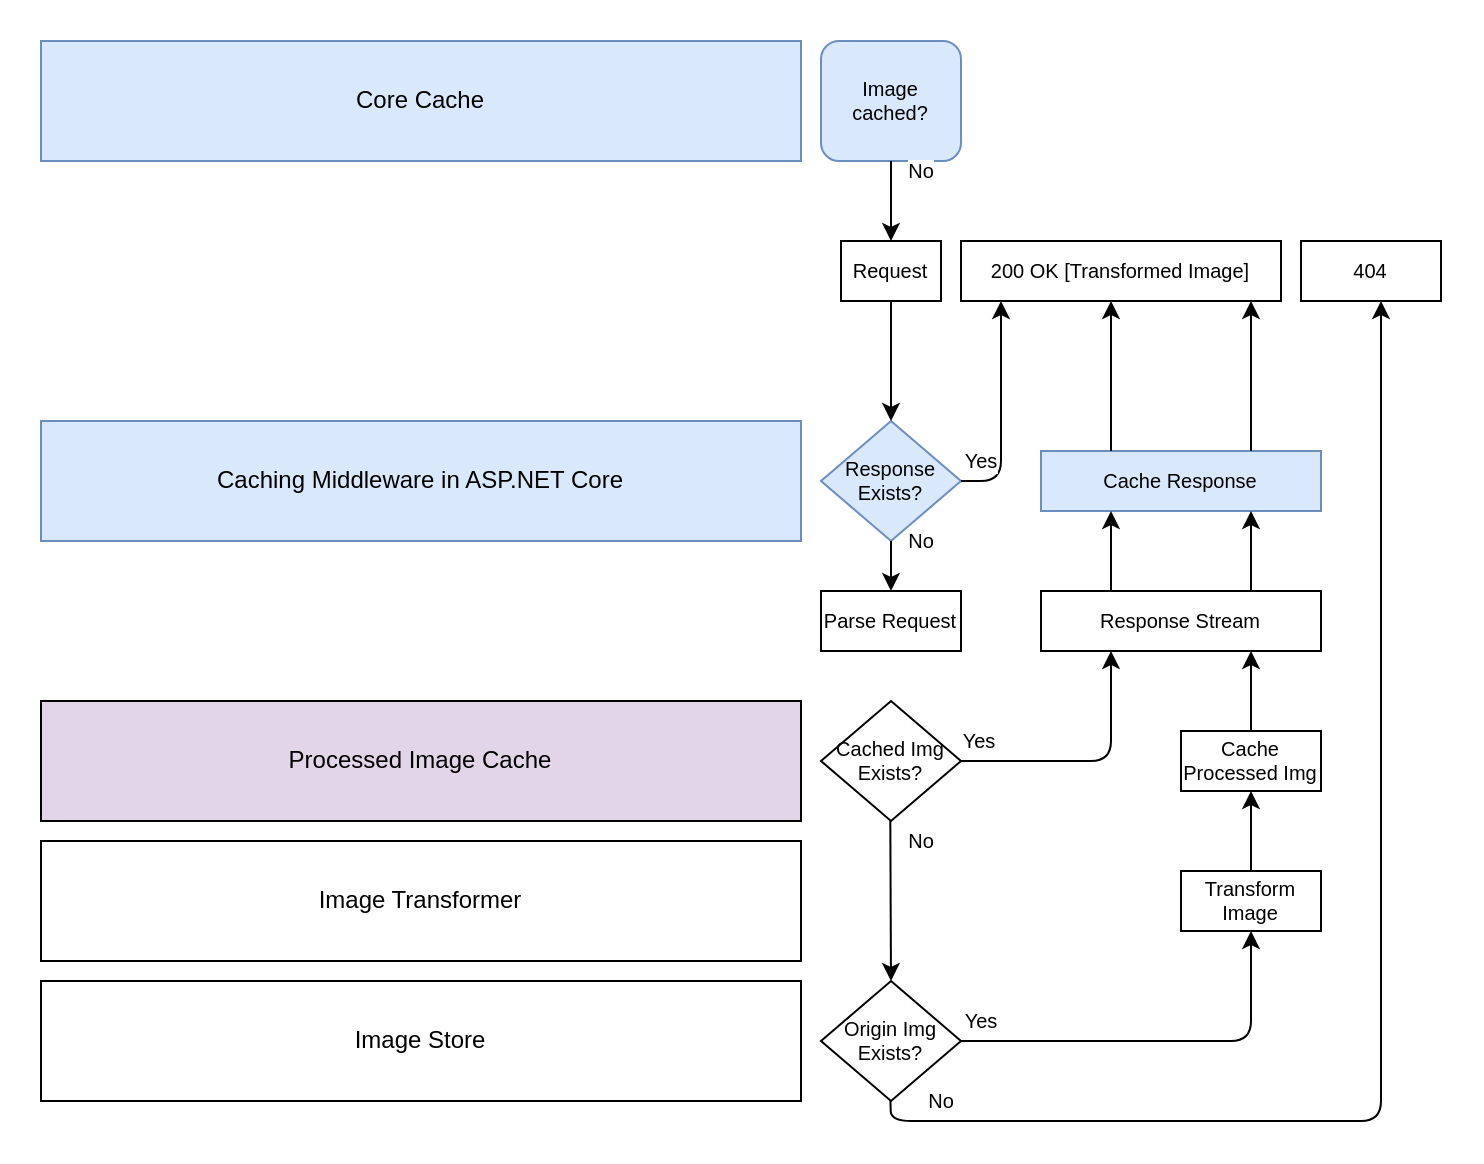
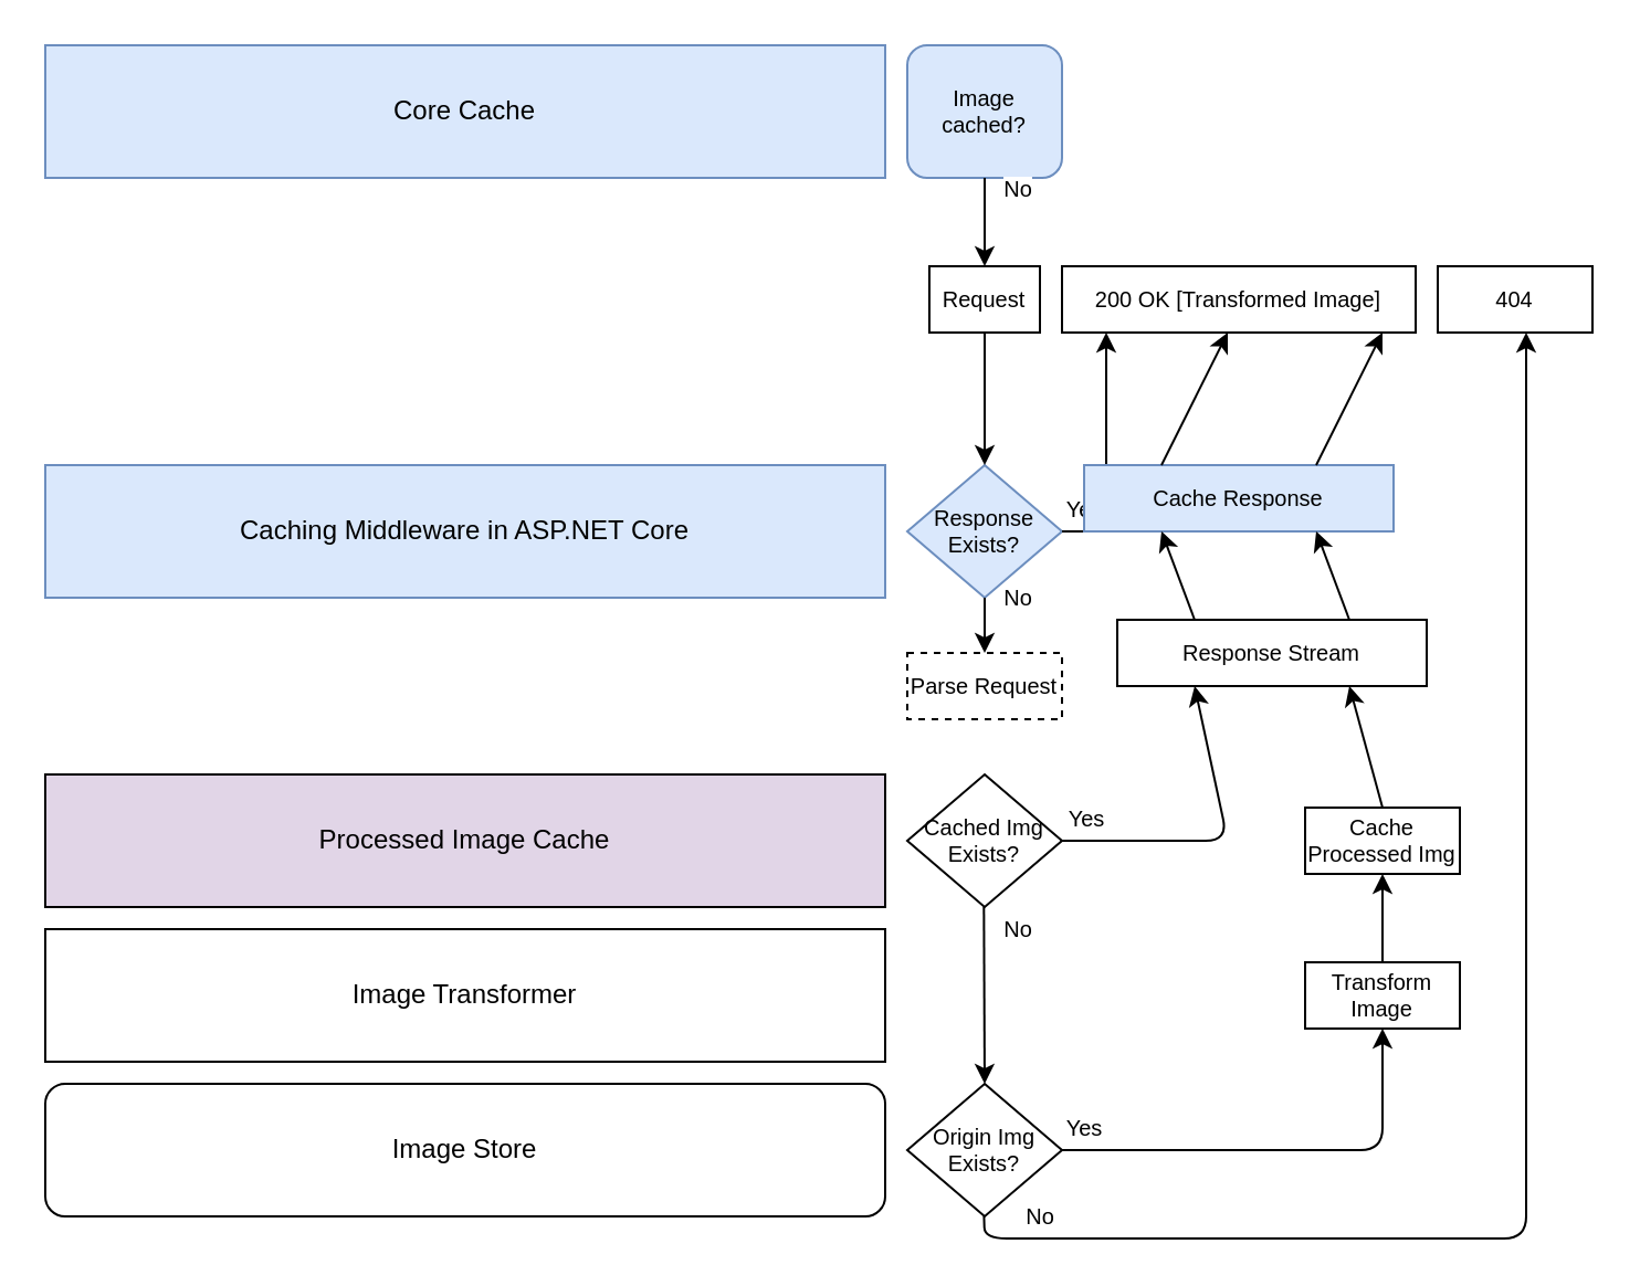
- <mxCell id="19" value="Cache Response" style="rounded=0;whiteSpace=wrap;html=1;fontSize=10;fillColor=#dae8fc;strokeColor=#6c8ebf;" parent="1" vertex="1"><mxGeometry x="520" y="225" width="140" height="30" as="geometry" /></mxCell>
+ <mxCell id="19" value="Cache Response" style="rounded=0;whiteSpace=wrap;html=1;fontSize=10;fillColor=#dae8fc;strokeColor=#6c8ebf;" parent="1" vertex="1"><mxGeometry x="490" y="210" width="140" height="30" as="geometry" /></mxCell>
- <mxCell id="12" value="Parse Request" style="rounded=0;whiteSpace=wrap;html=1;fontSize=10;" parent="1" vertex="1"><mxGeometry x="410" y="295" width="70" height="30" as="geometry" /></mxCell>
+ <mxCell id="12" value="Parse Request" style="rounded=0;whiteSpace=wrap;html=1;fontSize=10;dashed=1;" parent="1" vertex="1"><mxGeometry x="410" y="295" width="70" height="30" as="geometry" /></mxCell>
- <mxCell id="18" value="Response Stream" style="rounded=0;whiteSpace=wrap;html=1;fontSize=10;" parent="1" vertex="1"><mxGeometry x="520" y="295" width="140" height="30" as="geometry" /></mxCell>
+ <mxCell id="18" value="Response Stream" style="rounded=0;whiteSpace=wrap;html=1;fontSize=10;" parent="1" vertex="1"><mxGeometry x="505" y="280" width="140" height="30" as="geometry" /></mxCell>
- <mxCell id="6" value="Image Store" style="rounded=0;whiteSpace=wrap;html=1;" parent="1" vertex="1"><mxGeometry x="20" y="490" width="380" height="60" as="geometry" /></mxCell>
+ <mxCell id="6" value="Image Store" style="whiteSpace=wrap;html=1;rounded=1;" parent="1" vertex="1"><mxGeometry x="20" y="490" width="380" height="60" as="geometry" /></mxCell>
